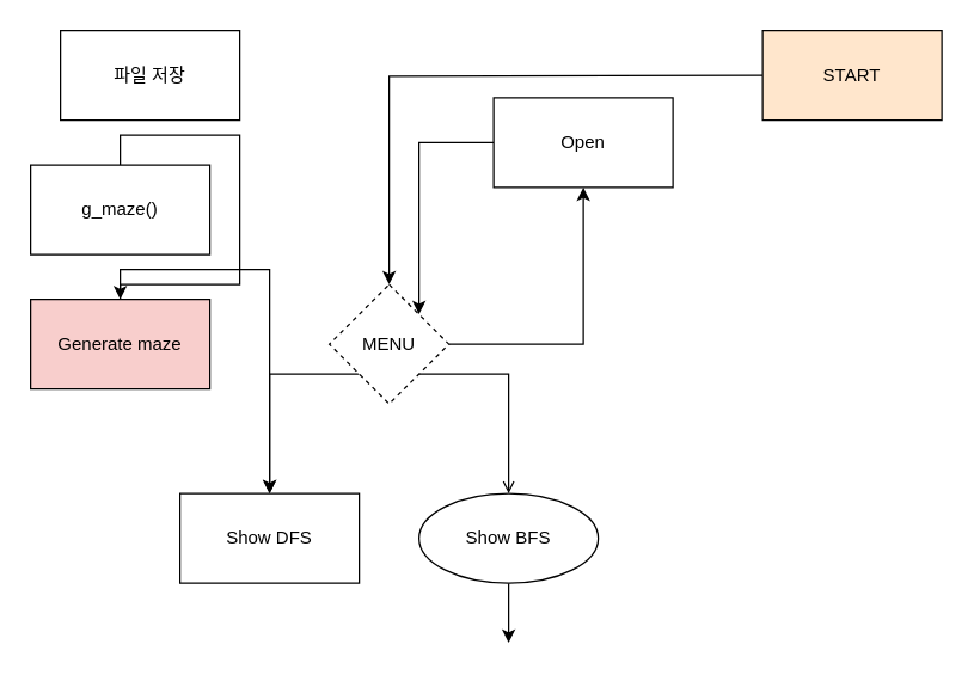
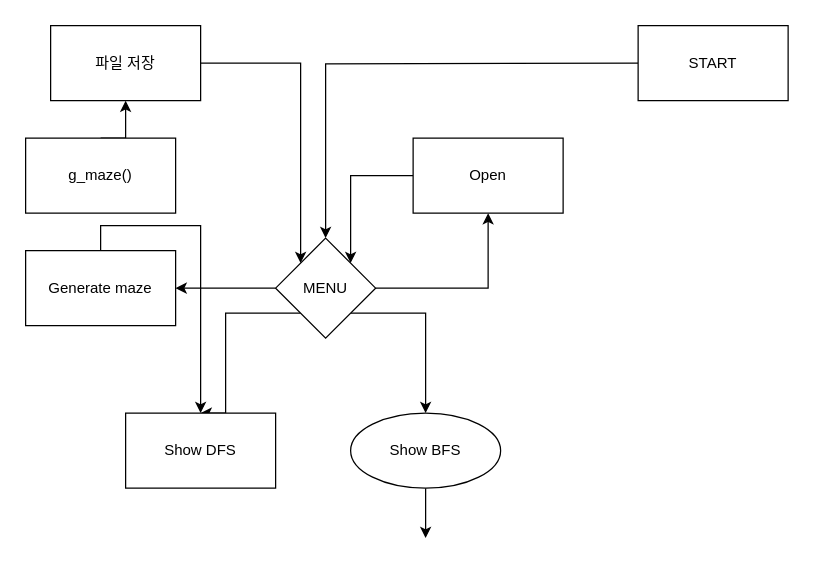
- <mxCell id="19" value="START" style="rounded=0;whiteSpace=wrap;html=1;fillColor=#ffe6cc;" parent="1" vertex="1"><mxGeometry x="510" y="20" width="120" height="60" as="geometry" /></mxCell>
+ <mxCell id="19" value="START" style="rounded=0;whiteSpace=wrap;html=1;" parent="1" vertex="1"><mxGeometry x="510" y="20" width="120" height="60" as="geometry" /></mxCell>
+ <mxCell id="13" style="edgeStyle=orthogonalEdgeStyle;rounded=0;orthogonalLoop=1;jettySize=auto;html=1;exitX=1;exitY=0.5;exitDx=0;exitDy=0;entryX=0;entryY=0;entryDx=0;entryDy=0;" parent="1" source="14" target="6" edge="1"><mxGeometry relative="1" as="geometry" /></mxCell>
- <mxCell id="11" style="edgeStyle=orthogonalEdgeStyle;rounded=0;orthogonalLoop=1;jettySize=auto;html=1;exitX=0.5;exitY=0;exitDx=0;exitDy=0;" parent="1" source="12" target="8" edge="1"><mxGeometry relative="1" as="geometry" /></mxCell>
+ <mxCell id="11" style="edgeStyle=orthogonalEdgeStyle;rounded=0;orthogonalLoop=1;jettySize=auto;html=1;exitX=0.5;exitY=0;exitDx=0;exitDy=0;entryX=0.5;entryY=1;entryDx=0;entryDy=0;" parent="1" source="12" target="14" edge="1"><mxGeometry relative="1" as="geometry" /></mxCell>
- <mxCell id="10" value="Open" style="rounded=0;whiteSpace=wrap;html=1;" parent="1" vertex="1"><mxGeometry x="330" y="65" width="120" height="60" as="geometry" /></mxCell>
+ <mxCell id="10" value="Open" style="rounded=0;whiteSpace=wrap;html=1;" parent="1" vertex="1"><mxGeometry x="330" y="110" width="120" height="60" as="geometry" /></mxCell>
- <mxCell id="8" value="Generate maze" style="rounded=0;whiteSpace=wrap;html=1;fillColor=#f8cecc;" parent="1" vertex="1"><mxGeometry x="20" y="200" width="120" height="60" as="geometry" /></mxCell>
+ <mxCell id="8" value="Generate maze" style="rounded=0;whiteSpace=wrap;html=1;" parent="1" vertex="1"><mxGeometry x="20" y="200" width="120" height="60" as="geometry" /></mxCell>
+ <mxCell id="3" style="edgeStyle=orthogonalEdgeStyle;rounded=0;orthogonalLoop=1;jettySize=auto;html=1;exitX=0;exitY=0.5;exitDx=0;exitDy=0;entryX=1;entryY=0.5;entryDx=0;entryDy=0;" parent="1" source="6" target="8" edge="1"><mxGeometry relative="1" as="geometry" /></mxCell>
- <mxCell id="6" value="MENU" style="rhombus;whiteSpace=wrap;html=1;dashed=1;" parent="1" vertex="1"><mxGeometry x="220" y="190" width="80" height="80" as="geometry" /></mxCell>
+ <mxCell id="6" value="MENU" style="rhombus;whiteSpace=wrap;html=1;" parent="1" vertex="1"><mxGeometry x="220" y="190" width="80" height="80" as="geometry" /></mxCell>
- <mxCell id="5" style="edgeStyle=orthogonalEdgeStyle;rounded=0;orthogonalLoop=1;jettySize=auto;html=1;exitX=1;exitY=1;exitDx=0;exitDy=0;entryX=0.5;entryY=0;entryDx=0;entryDy=0;endArrow=open;" parent="1" source="6" target="18" edge="1"><mxGeometry relative="1" as="geometry"><Array as="points"><mxPoint x="340" y="250" /></Array></mxGeometry></mxCell>
+ <mxCell id="5" style="edgeStyle=orthogonalEdgeStyle;rounded=0;orthogonalLoop=1;jettySize=auto;html=1;exitX=1;exitY=1;exitDx=0;exitDy=0;entryX=0.5;entryY=0;entryDx=0;entryDy=0;" parent="1" source="6" target="18" edge="1"><mxGeometry relative="1" as="geometry"><Array as="points"><mxPoint x="340" y="250" /></Array></mxGeometry></mxCell>
- <mxCell id="16" value="Show DFS" style="rounded=0;whiteSpace=wrap;html=1;" parent="1" vertex="1"><mxGeometry x="120" y="330" width="120" height="60" as="geometry" /></mxCell>
+ <mxCell id="16" value="Show DFS" style="rounded=0;whiteSpace=wrap;html=1;" parent="1" vertex="1"><mxGeometry x="100" y="330" width="120" height="60" as="geometry" /></mxCell>
